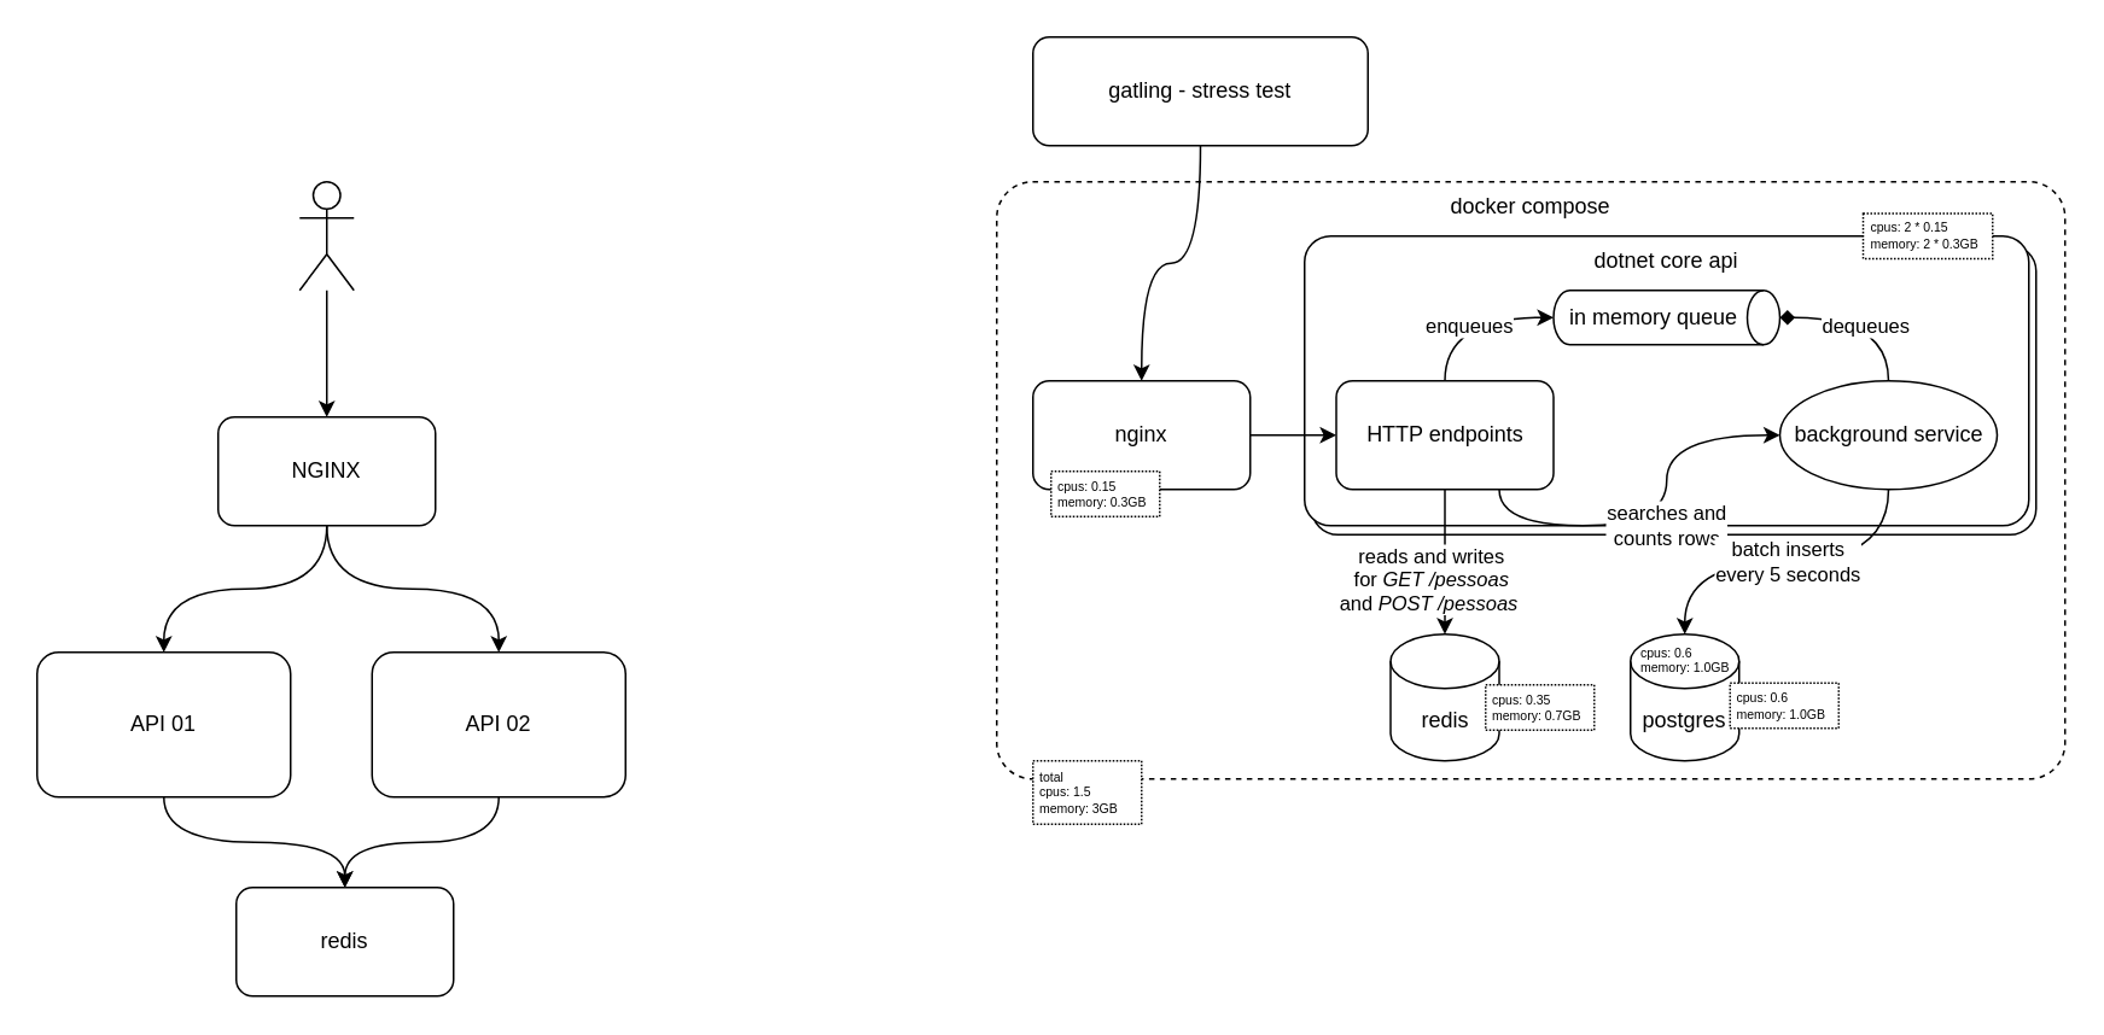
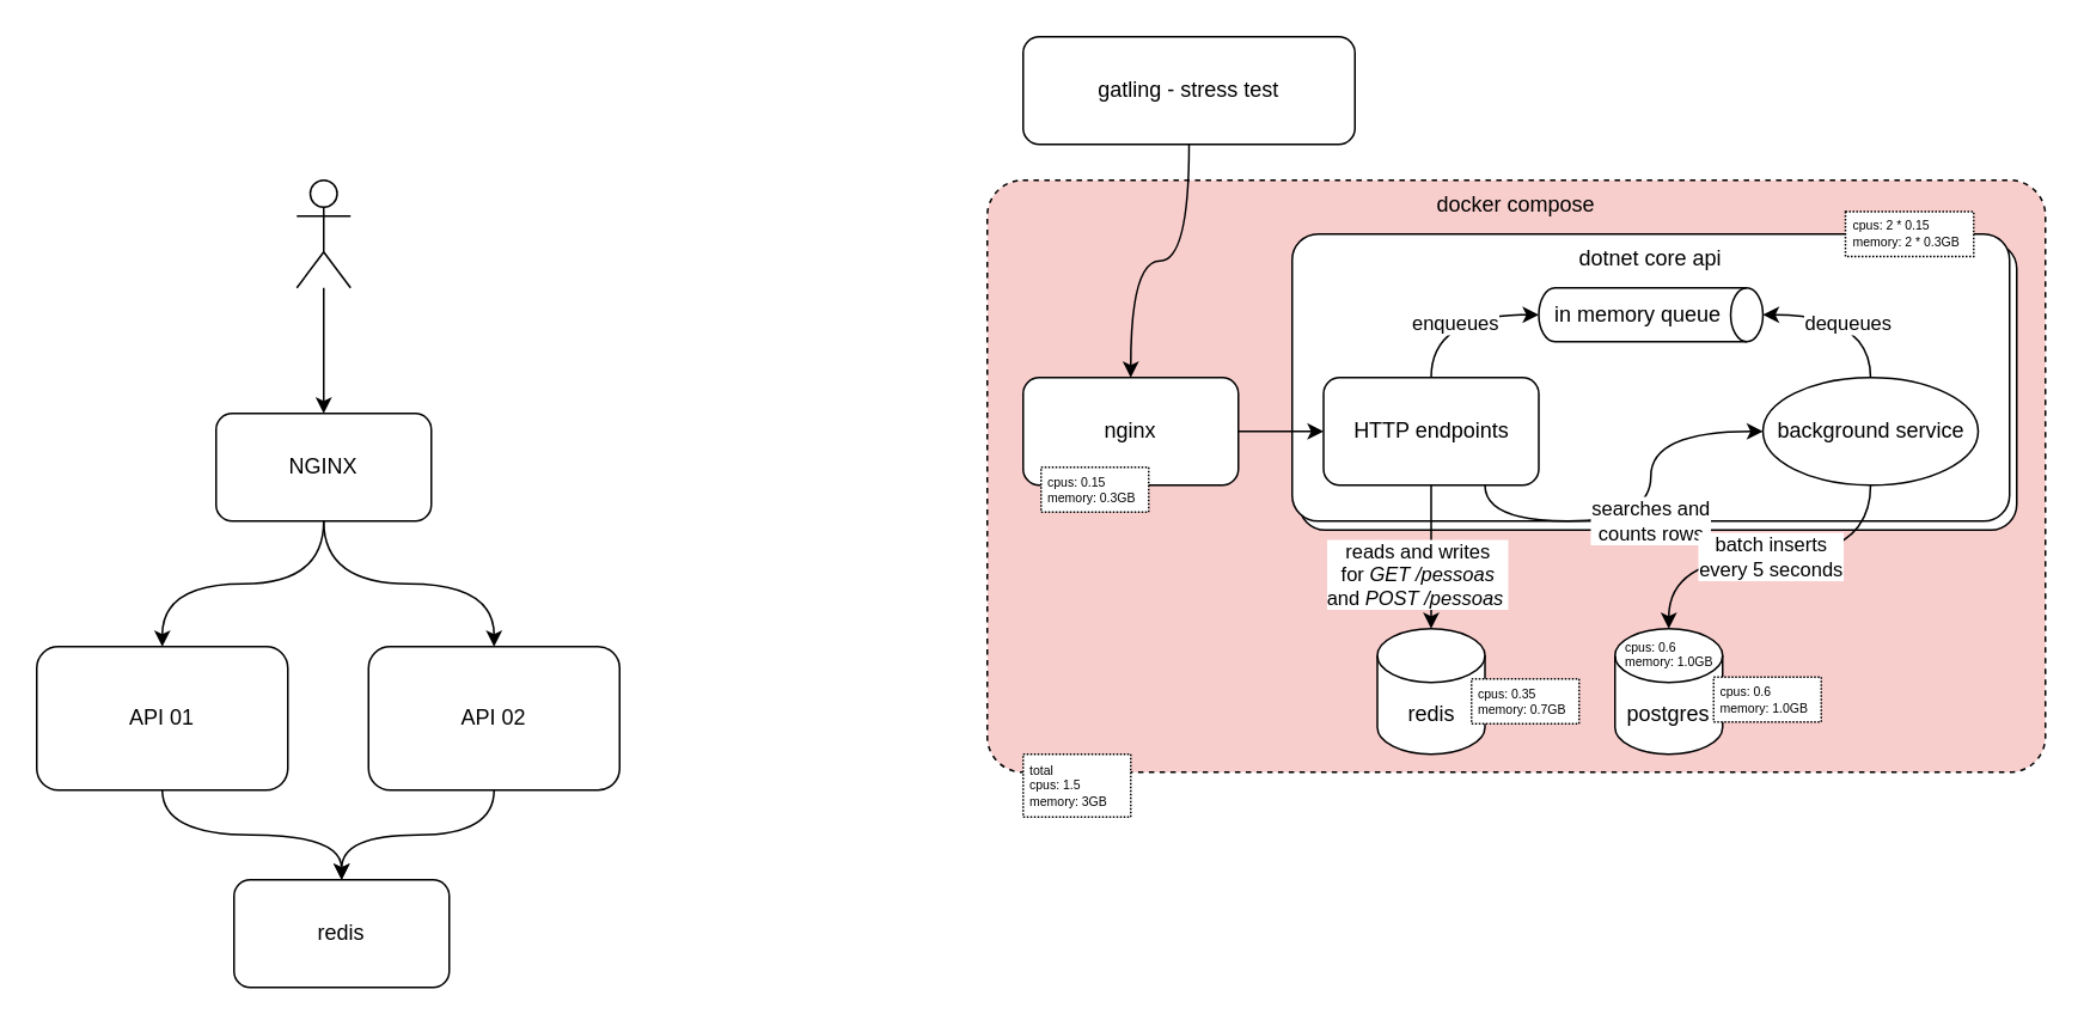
- <mxCell id="2" value="docker compose" style="rounded=1;whiteSpace=wrap;html=1;verticalAlign=top;dashed=1;arcSize=6;" vertex="1" parent="1"><mxGeometry x="550" y="100" width="590" height="330" as="geometry" /></mxCell>
+ <mxCell id="2" value="docker compose" style="rounded=1;whiteSpace=wrap;html=1;verticalAlign=top;dashed=1;arcSize=6;fillColor=#f8cecc;" vertex="1" parent="1"><mxGeometry x="550" y="100" width="590" height="330" as="geometry" /></mxCell>
- <mxCell id="21" value="dequeues" style="edgeStyle=orthogonalEdgeStyle;rounded=0;orthogonalLoop=1;jettySize=auto;html=1;entryX=0.5;entryY=0;entryDx=0;entryDy=0;entryPerimeter=0;curved=1;exitX=0.5;exitY=0;exitDx=0;exitDy=0;endArrow=diamond;" edge="1" parent="1" source="23" target="16"><mxGeometry x="0.0" y="5" relative="1" as="geometry"><mxPoint as="offset" /></mxGeometry></mxCell>
+ <mxCell id="21" value="dequeues" style="edgeStyle=orthogonalEdgeStyle;rounded=0;orthogonalLoop=1;jettySize=auto;html=1;entryX=0.5;entryY=0;entryDx=0;entryDy=0;entryPerimeter=0;curved=1;exitX=0.5;exitY=0;exitDx=0;exitDy=0;" edge="1" parent="1" source="23" target="16"><mxGeometry x="0.0" y="5" relative="1" as="geometry"><mxPoint as="offset" /></mxGeometry></mxCell>
